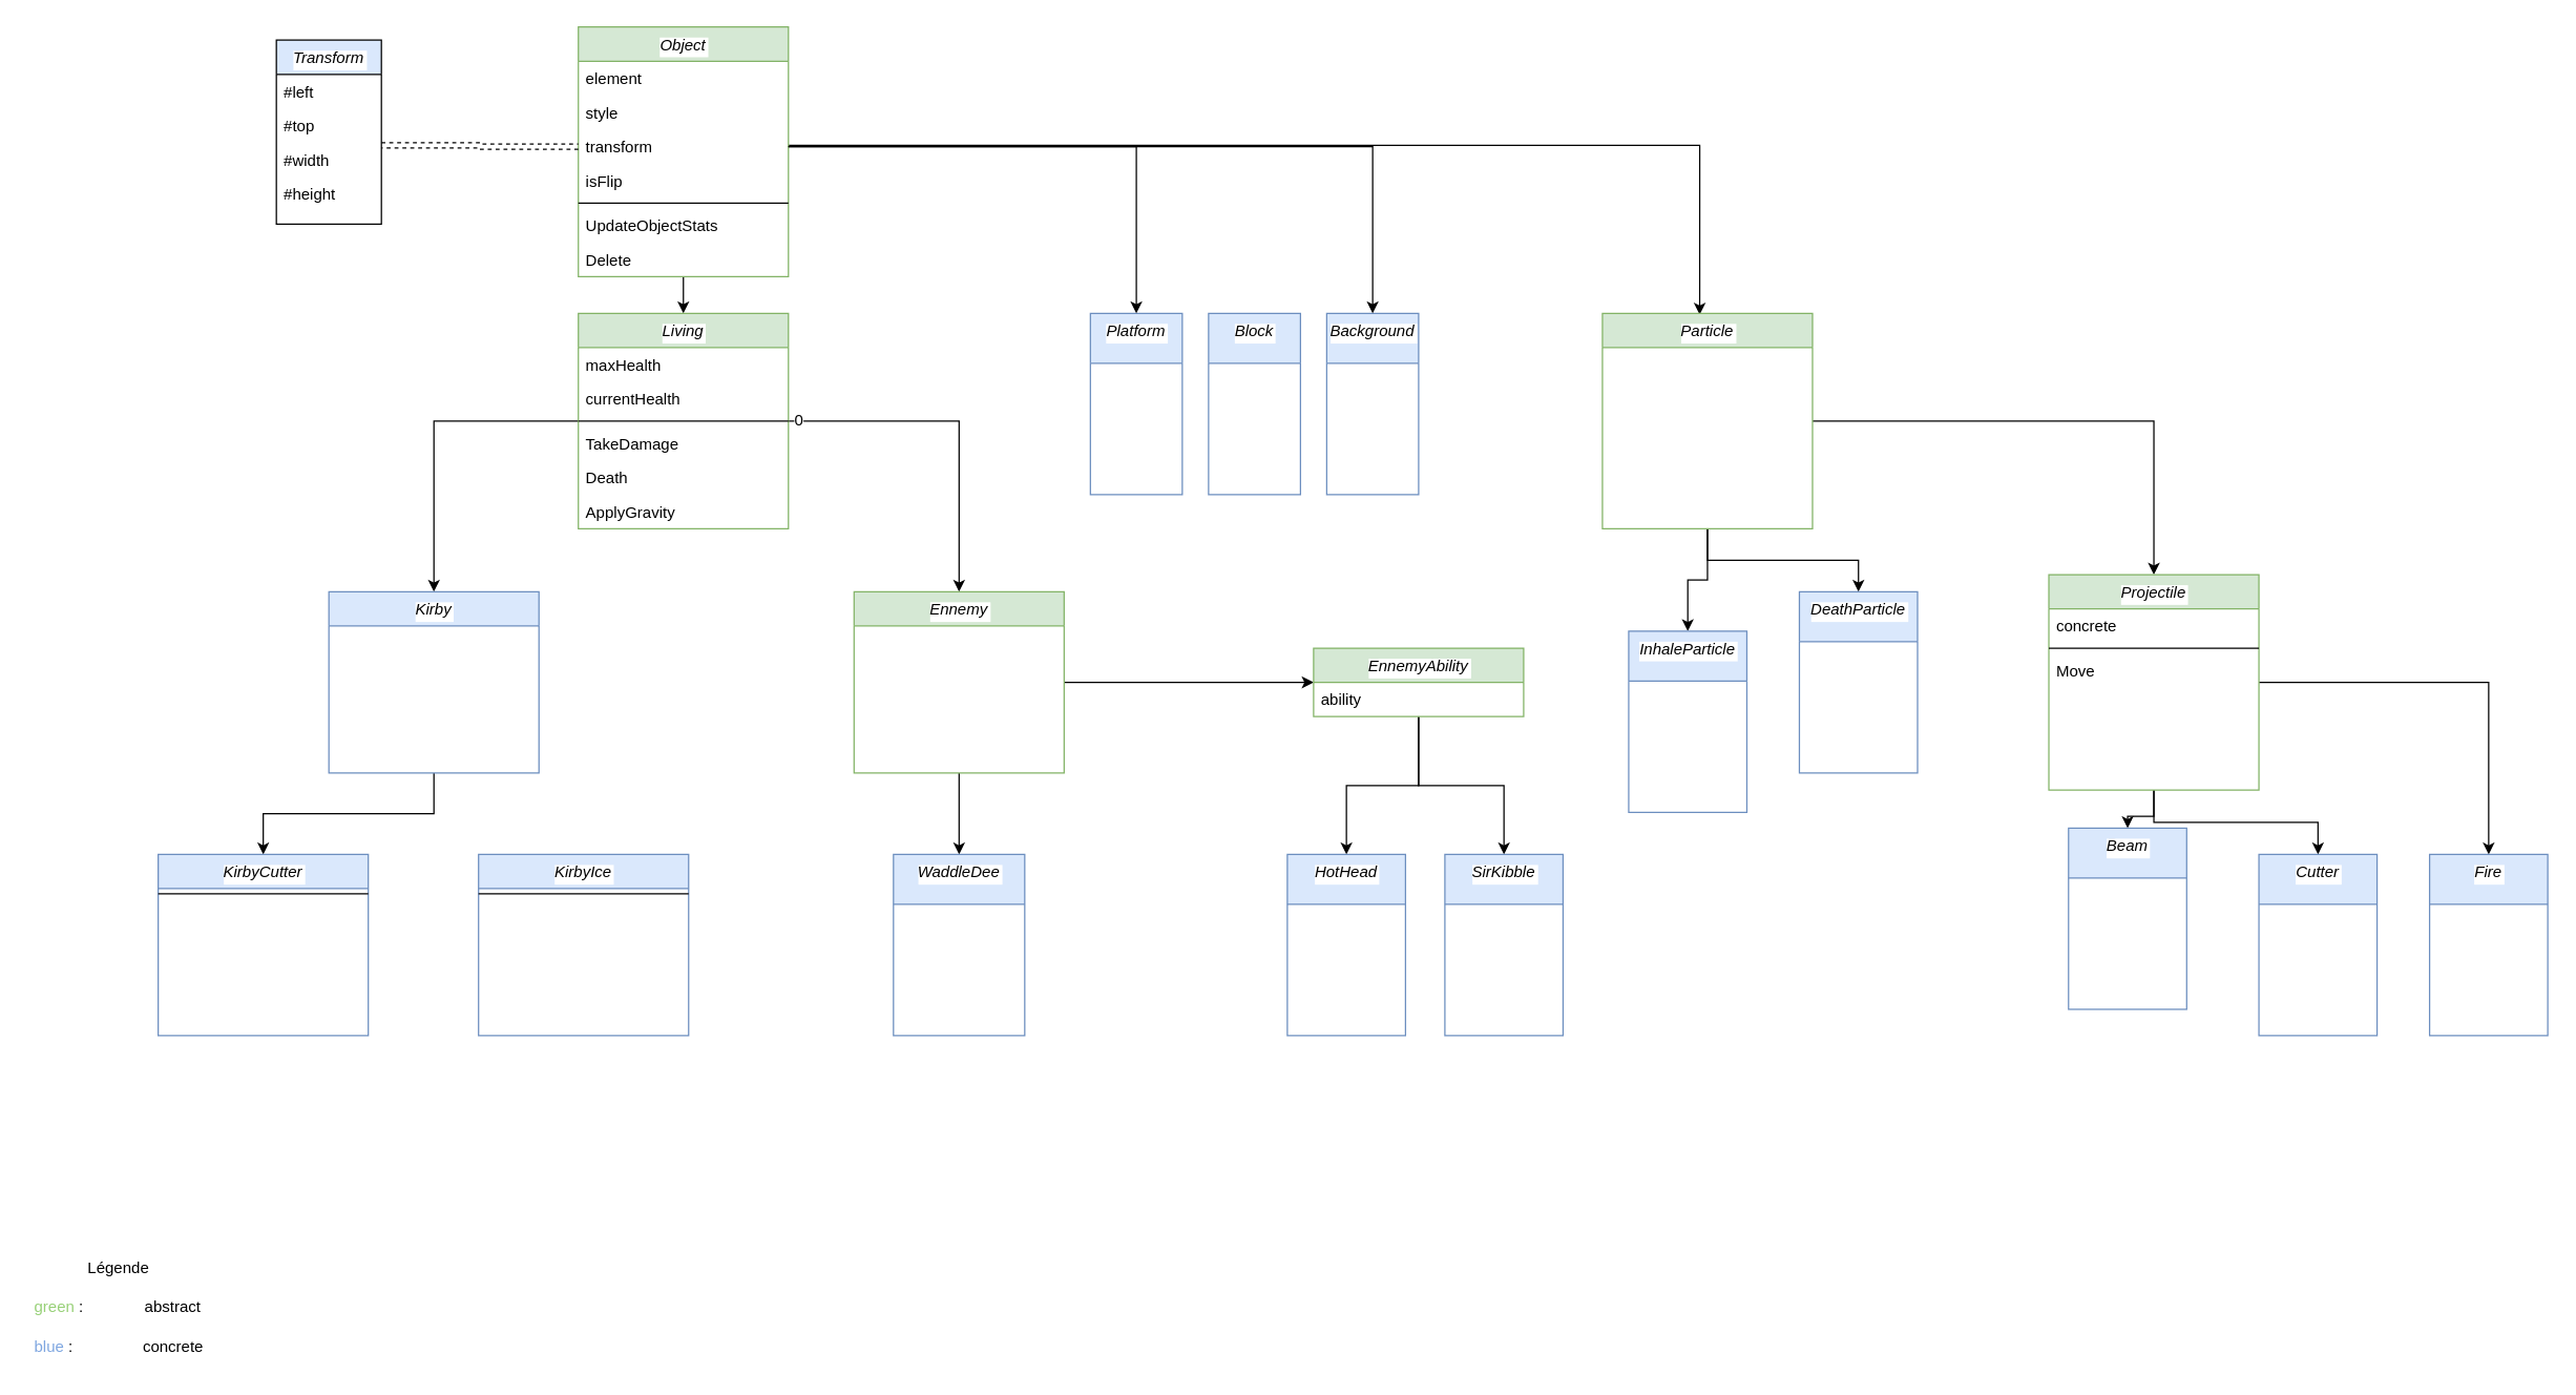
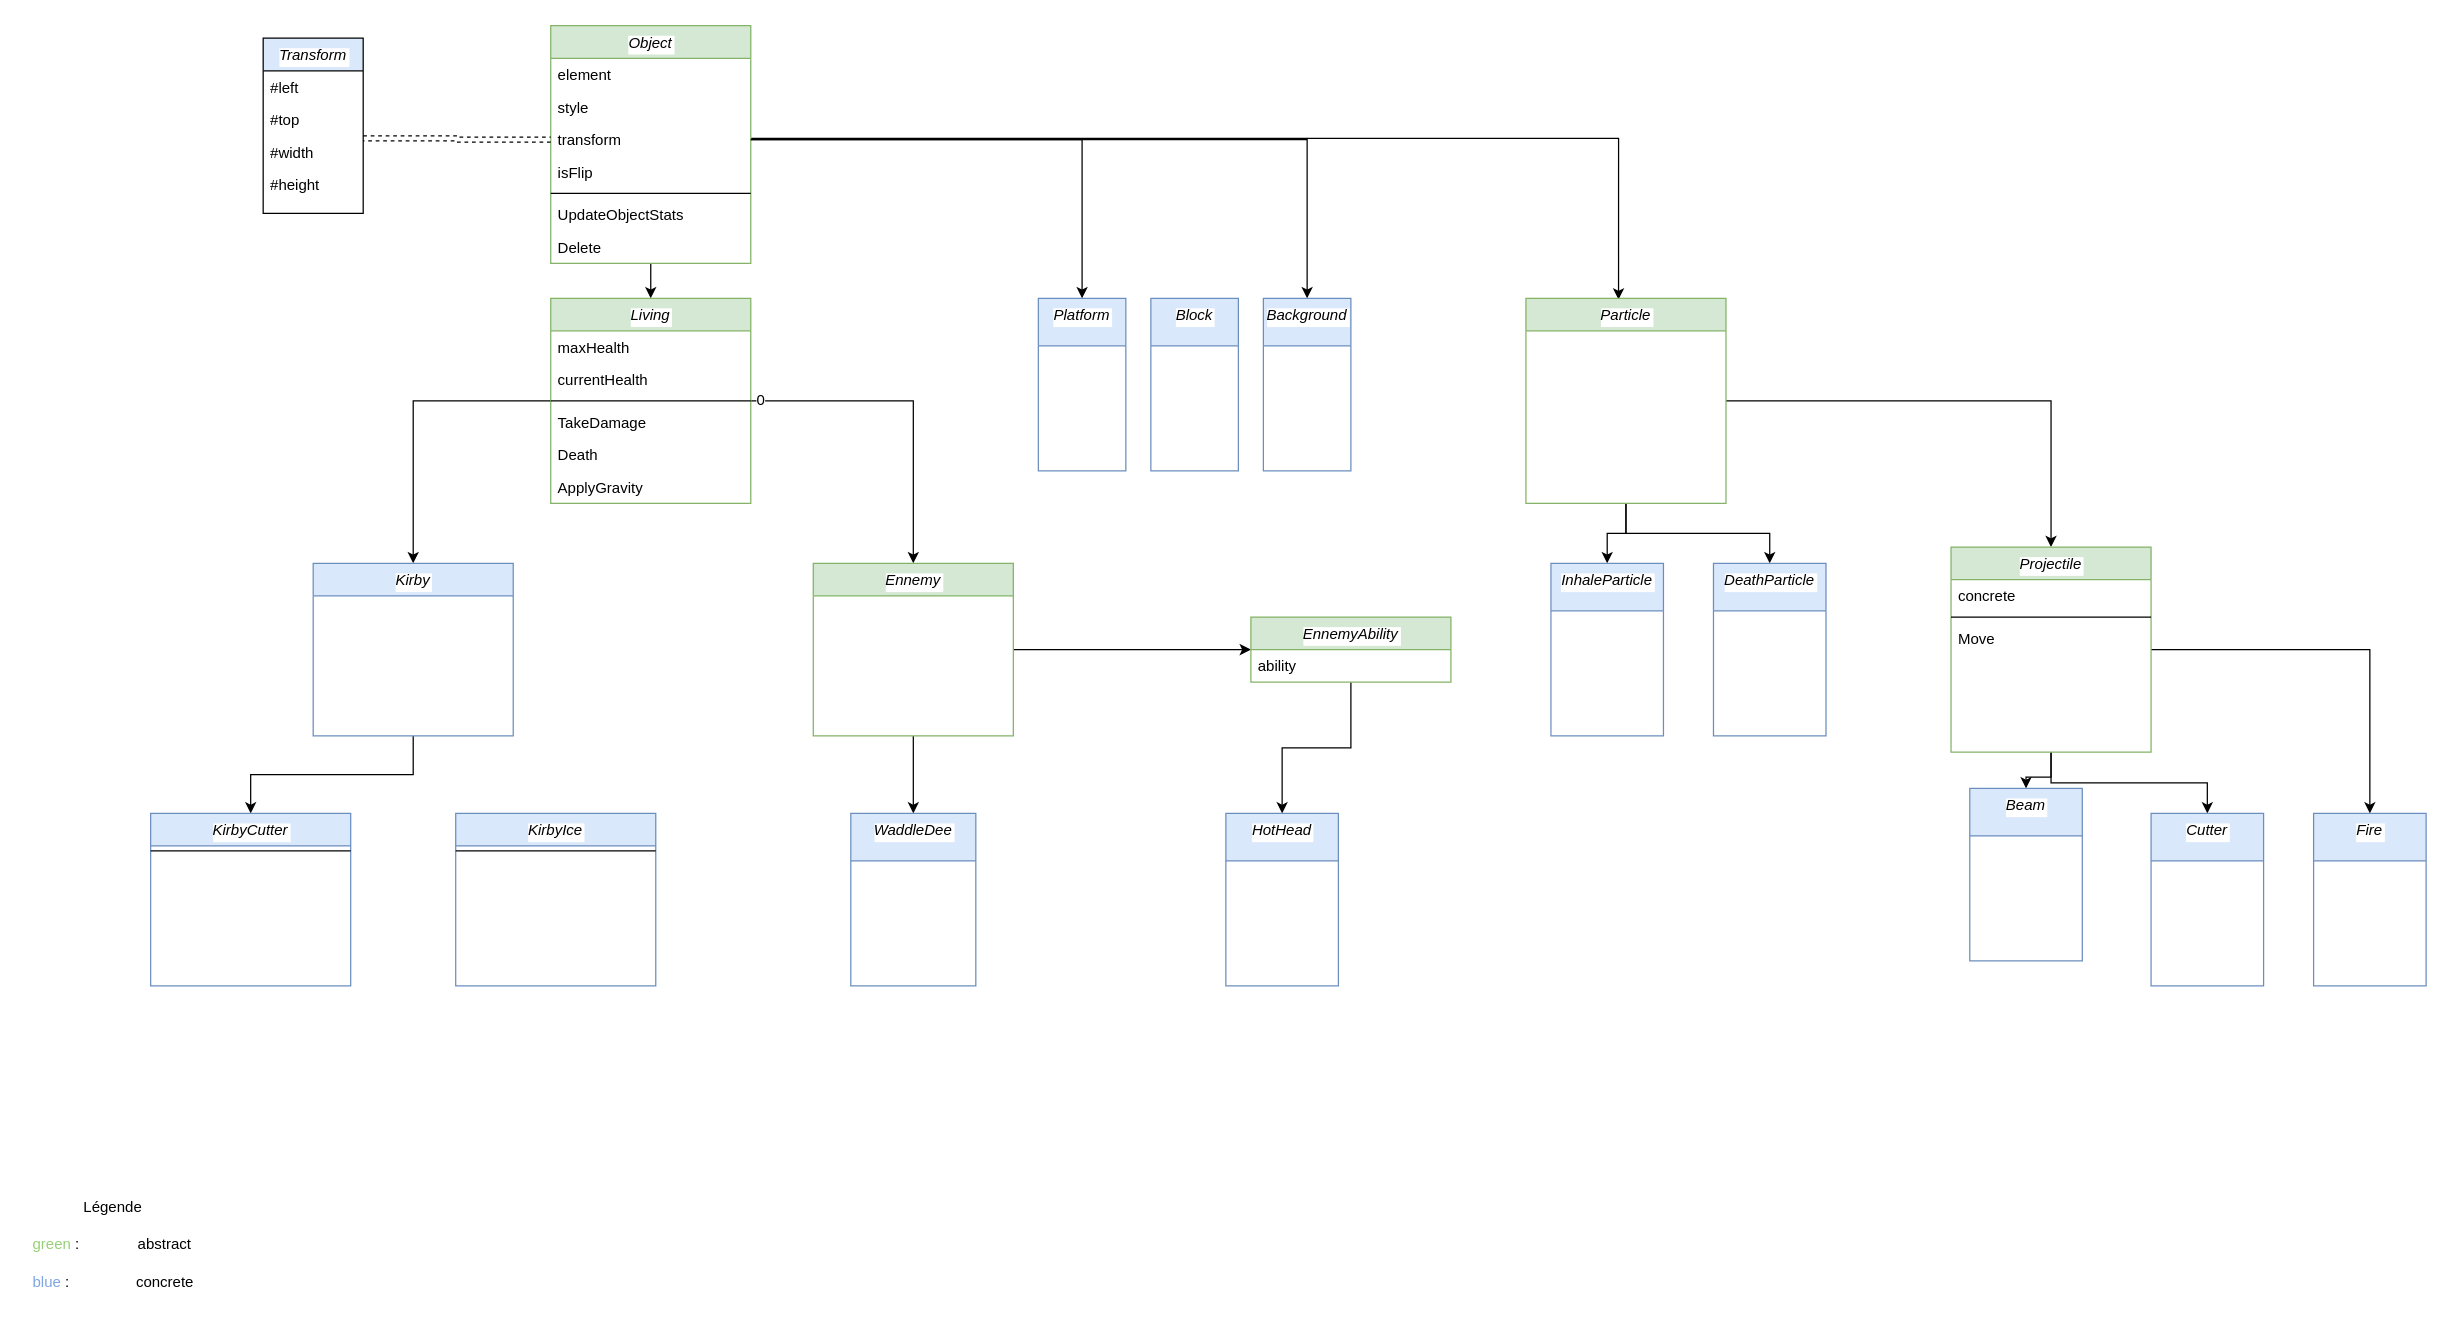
- <mxCell id="62" value="InhaleParticle" style="swimlane;fontStyle=2;align=center;verticalAlign=top;childLayout=stackLayout;horizontal=1;startSize=38;horizontalStack=0;resizeParent=1;resizeLast=0;collapsible=1;marginBottom=0;rounded=0;shadow=0;strokeWidth=1;labelBackgroundColor=default;fillColor=#dae8fc;strokeColor=#6c8ebf;" parent="1" vertex="1"><mxGeometry x="1240" y="480" width="90" height="138" as="geometry"><mxRectangle x="230" y="140" width="160" height="26" as="alternateBounds" /></mxGeometry></mxCell>
+ <mxCell id="62" value="InhaleParticle" style="swimlane;fontStyle=2;align=center;verticalAlign=top;childLayout=stackLayout;horizontal=1;startSize=38;horizontalStack=0;resizeParent=1;resizeLast=0;collapsible=1;marginBottom=0;rounded=0;shadow=0;strokeWidth=1;labelBackgroundColor=default;fillColor=#dae8fc;strokeColor=#6c8ebf;" parent="1" vertex="1"><mxGeometry x="1240" y="450" width="90" height="138" as="geometry"><mxRectangle x="230" y="140" width="160" height="26" as="alternateBounds" /></mxGeometry></mxCell>
- <mxCell id="40" style="edgeStyle=orthogonalEdgeStyle;rounded=0;orthogonalLoop=1;jettySize=auto;html=1;" parent="1" source="41" target="45" edge="1"><mxGeometry relative="1" as="geometry" /></mxCell>
- <mxCell id="45" value="SirKibble" style="swimlane;fontStyle=2;align=center;verticalAlign=top;childLayout=stackLayout;horizontal=1;startSize=38;horizontalStack=0;resizeParent=1;resizeLast=0;collapsible=1;marginBottom=0;rounded=0;shadow=0;strokeWidth=1;labelBackgroundColor=default;fillColor=#dae8fc;strokeColor=#6c8ebf;" parent="1" vertex="1"><mxGeometry x="1100" y="650" width="90" height="138" as="geometry"><mxRectangle x="230" y="140" width="160" height="26" as="alternateBounds" /></mxGeometry></mxCell>
